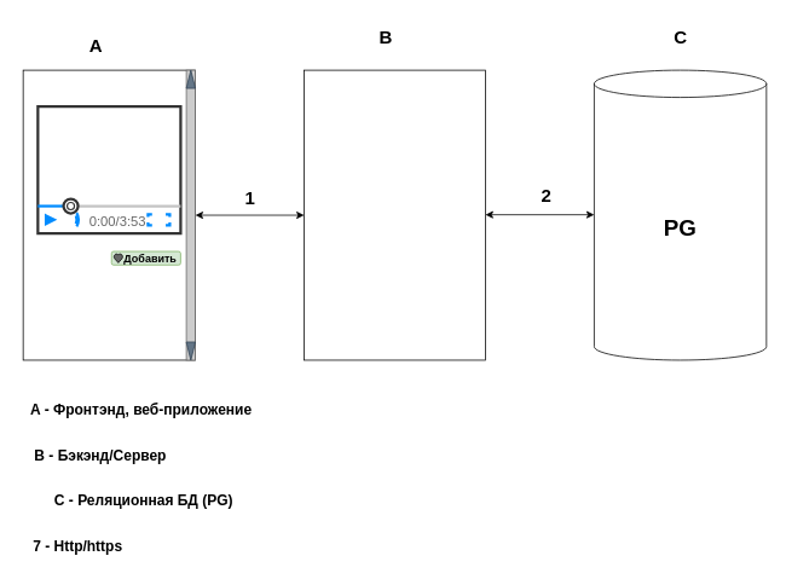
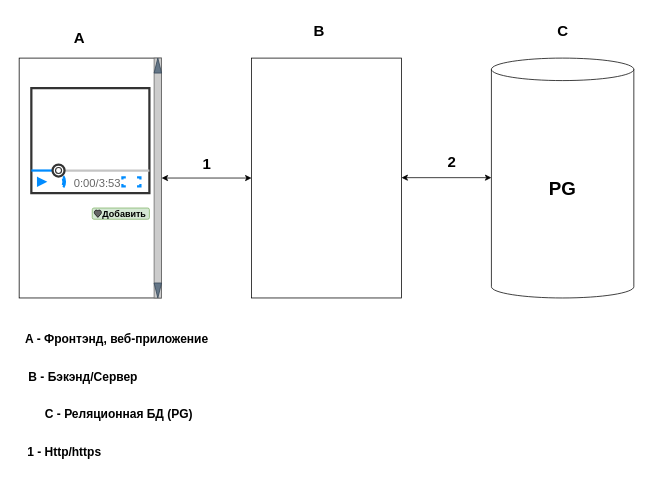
- <mxCell id="22" value="&lt;font style=&quot;font-size: 16px;&quot;&gt;&lt;b&gt;7 - Http/https&lt;/b&gt;&lt;/font&gt;" style="text;html=1;align=center;verticalAlign=middle;resizable=0;points=[];autosize=1;strokeColor=none;fillColor=none;" vertex="1" parent="1"><mxGeometry x="25" y="587" width="120" height="30" as="geometry" /></mxCell>
+ <mxCell id="22" value="&lt;font style=&quot;font-size: 16px;&quot;&gt;&lt;b&gt;1 - Http/https&lt;/b&gt;&lt;/font&gt;" style="text;html=1;align=center;verticalAlign=middle;resizable=0;points=[];autosize=1;strokeColor=none;fillColor=none;" vertex="1" parent="1"><mxGeometry x="25" y="587" width="120" height="30" as="geometry" /></mxCell>
